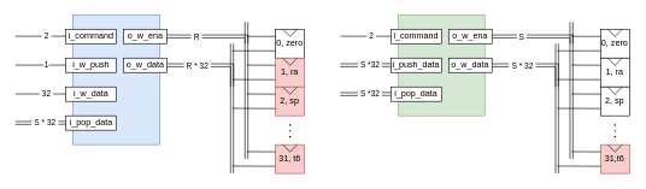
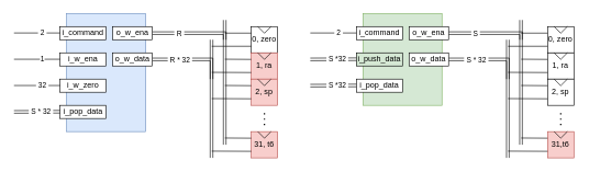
- <mxCell id="26" value="i_w_push" style="rounded=0;whiteSpace=wrap;html=1;" parent="1" vertex="1"><mxGeometry y="80" width="70" height="20" as="geometry" x="90" /></mxCell>
+ <mxCell id="26" value="i_w_ena" style="rounded=0;whiteSpace=wrap;html=1;" parent="1" vertex="1"><mxGeometry y="80" width="70" height="20" as="geometry" x="90" /></mxCell>
- <mxCell id="72" value="i_push_data" style="rounded=0;whiteSpace=wrap;html=1;" parent="1" vertex="1"><mxGeometry x="540" y="80" width="70" height="20" as="geometry" /></mxCell>
+ <mxCell id="72" value="i_push_data" style="rounded=0;whiteSpace=wrap;html=1;fillColor=#d5e8d4;" parent="1" vertex="1"><mxGeometry x="540" y="80" width="70" height="20" as="geometry" /></mxCell>
- <mxCell id="27" value="i_w_data" style="rounded=0;whiteSpace=wrap;html=1;" parent="1" vertex="1"><mxGeometry y="120" width="70" height="20" as="geometry" x="90" /></mxCell>
+ <mxCell id="27" value="i_w_zero" style="rounded=0;whiteSpace=wrap;html=1;" parent="1" vertex="1"><mxGeometry y="120" width="70" height="20" as="geometry" x="90" /></mxCell>
